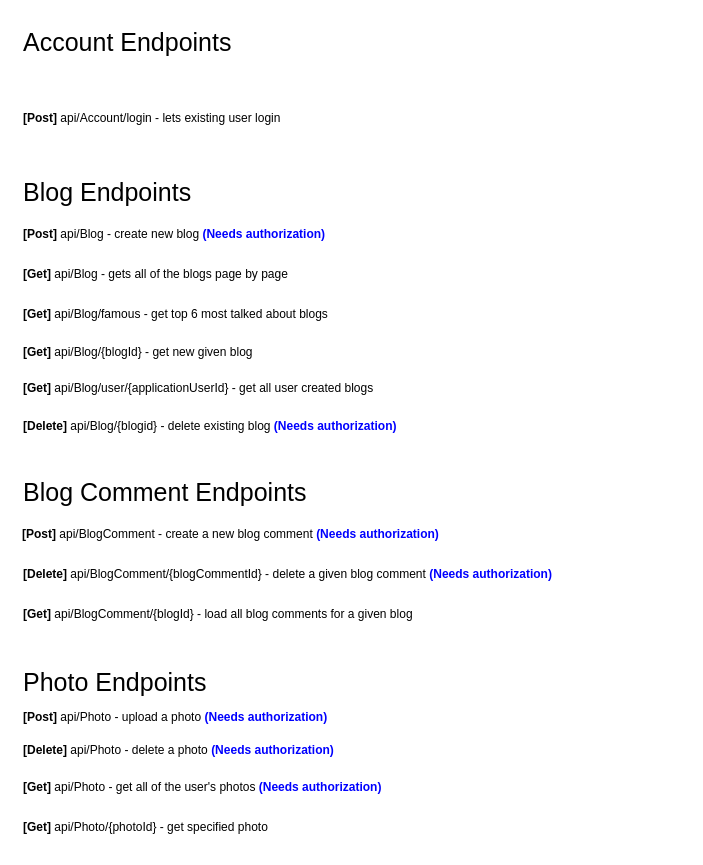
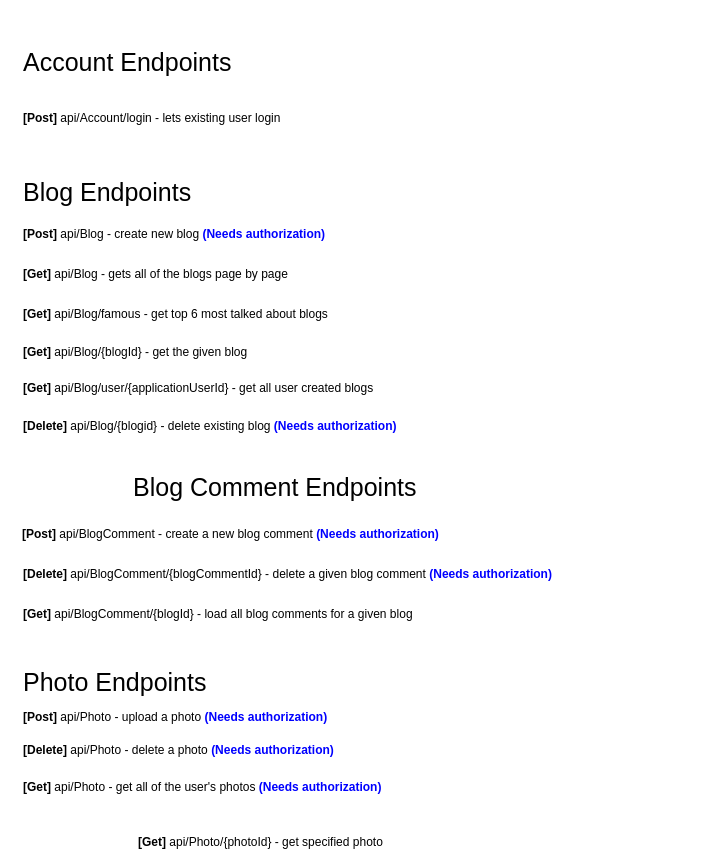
- <mxCell id="13" value="&lt;font style=&quot;font-size: 25px&quot;&gt;Account Endpoints&lt;/font&gt;" style="text;whiteSpace=wrap;html=1;" vertex="1" parent="1"><mxGeometry x="21" y="20" width="230" height="30" as="geometry" /></mxCell>
+ <mxCell id="13" value="&lt;font style=&quot;font-size: 25px&quot;&gt;Account Endpoints&lt;/font&gt;" style="text;whiteSpace=wrap;html=1;" vertex="1" parent="1"><mxGeometry x="21" y="40" width="230" height="30" as="geometry" /></mxCell>
- <mxCell id="7" value="&lt;b&gt;[Get]&lt;/b&gt; api/Blog/{blogId} - get new given blog" style="text;whiteSpace=wrap;html=1;" vertex="1" parent="1"><mxGeometry x="21" y="338" width="320" height="30" as="geometry" /></mxCell>
+ <mxCell id="7" value="&lt;b&gt;[Get]&lt;/b&gt; api/Blog/{blogId} - get the given blog" style="text;whiteSpace=wrap;html=1;" vertex="1" parent="1"><mxGeometry x="21" y="338" width="320" height="30" as="geometry" /></mxCell>
- <mxCell id="9" value="Blog Comment Endpoints" style="text;whiteSpace=wrap;html=1;fontSize=25;" vertex="1" parent="1"><mxGeometry x="21" y="470" width="300" height="30" as="geometry" /></mxCell>
+ <mxCell id="9" value="Blog Comment Endpoints" style="text;whiteSpace=wrap;html=1;fontSize=25;" vertex="1" parent="1"><mxGeometry x="131" y="465" width="300" height="30" as="geometry" /></mxCell>
- <mxCell id="19" value="&lt;b&gt;[Get]&lt;/b&gt; api/Photo/{photoId} - get specified photo" style="text;whiteSpace=wrap;html=1;" vertex="1" parent="1"><mxGeometry x="21" y="813" width="270" height="30" as="geometry" /></mxCell>
+ <mxCell id="19" value="&lt;b&gt;[Get]&lt;/b&gt; api/Photo/{photoId} - get specified photo" style="text;whiteSpace=wrap;html=1;" vertex="1" parent="1"><mxGeometry x="136" y="828" width="270" height="30" as="geometry" /></mxCell>
